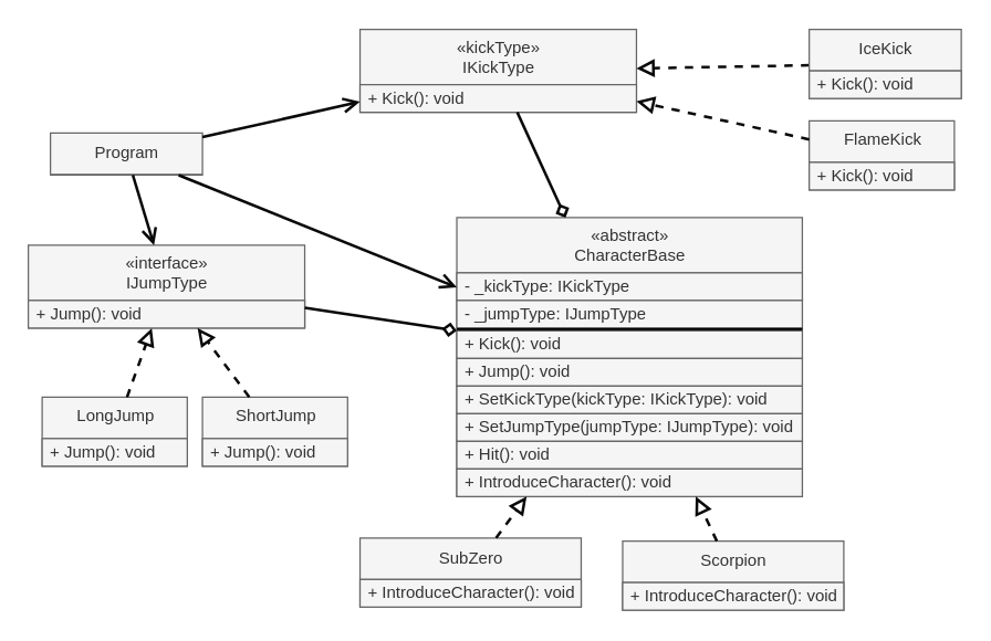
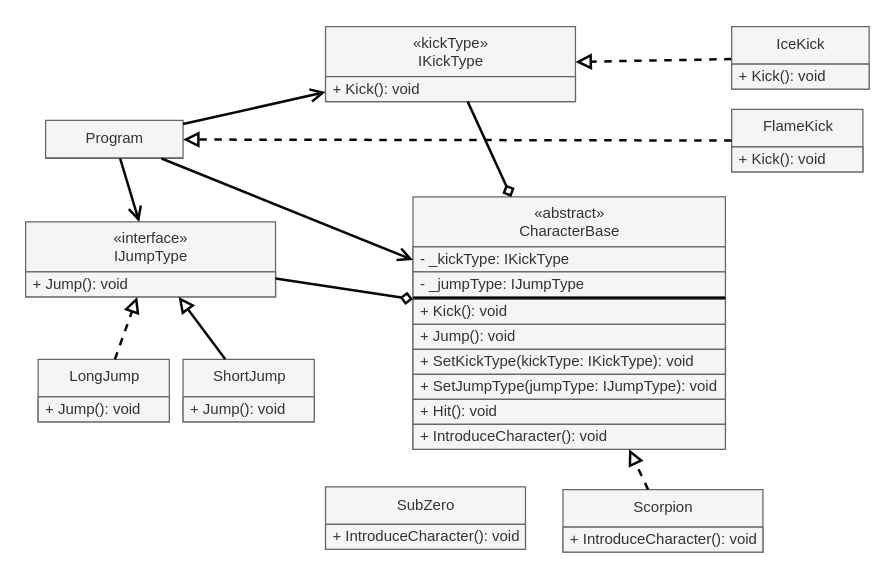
- <mxCell id="8" value="" style="endArrow=block;startArrow=none;endFill=0;startFill=0;endSize=8;html=1;verticalAlign=bottom;dashed=1;labelBackgroundColor=none;sketch=0;strokeWidth=2;fillColor=#f5f5f5;strokeColor=#080808;" parent="1" source="6" target="3" edge="1"><mxGeometry width="160" relative="1" as="geometry"><mxPoint x="-213.611" y="371.75" as="sourcePoint" /><mxPoint x="-213.872" y="310.75" as="targetPoint" /></mxGeometry></mxCell>
+ <mxCell id="8" value="" style="endArrow=block;startArrow=none;endFill=0;startFill=0;endSize=8;html=1;verticalAlign=bottom;dashed=1;labelBackgroundColor=none;sketch=0;strokeWidth=2;fillColor=#f5f5f5;strokeColor=#080808;" parent="1" source="6" target="2" edge="1"><mxGeometry width="160" relative="1" as="geometry"><mxPoint x="-213.611" y="371.75" as="sourcePoint" /><mxPoint x="-213.872" y="310.75" as="targetPoint" /></mxGeometry></mxCell>
- <mxCell id="39" value="" style="endArrow=block;startArrow=none;endFill=0;startFill=0;endSize=8;html=1;verticalAlign=bottom;dashed=1;labelBackgroundColor=none;sketch=0;strokeWidth=2;fillColor=#f5f5f5;strokeColor=#080808;" edge="1" parent="1" source="37" target="12"><mxGeometry width="160" relative="1" as="geometry"><mxPoint x="101.429" y="297" as="sourcePoint" /><mxPoint x="119.286" y="247" as="targetPoint" /></mxGeometry></mxCell>
+ <mxCell id="39" value="" style="endArrow=block;startArrow=none;endFill=0;startFill=0;endSize=8;html=1;verticalAlign=bottom;dashed=0;labelBackgroundColor=none;sketch=0;strokeWidth=2;fillColor=#f5f5f5;strokeColor=#080808;" edge="1" parent="1" source="37" target="12"><mxGeometry width="160" relative="1" as="geometry"><mxPoint x="101.429" y="297" as="sourcePoint" /><mxPoint x="119.286" y="247" as="targetPoint" /></mxGeometry></mxCell>
- <mxCell id="33" value="" style="endArrow=block;startArrow=none;endFill=0;startFill=0;endSize=8;html=1;verticalAlign=bottom;dashed=1;labelBackgroundColor=none;sketch=0;strokeWidth=2;fillColor=#f5f5f5;strokeColor=#080808;" edge="1" parent="1" source="28" target="15"><mxGeometry width="160" relative="1" as="geometry"><mxPoint x="528.152" y="401.25" as="sourcePoint" /><mxPoint x="512.867" y="369" as="targetPoint" /></mxGeometry></mxCell>
